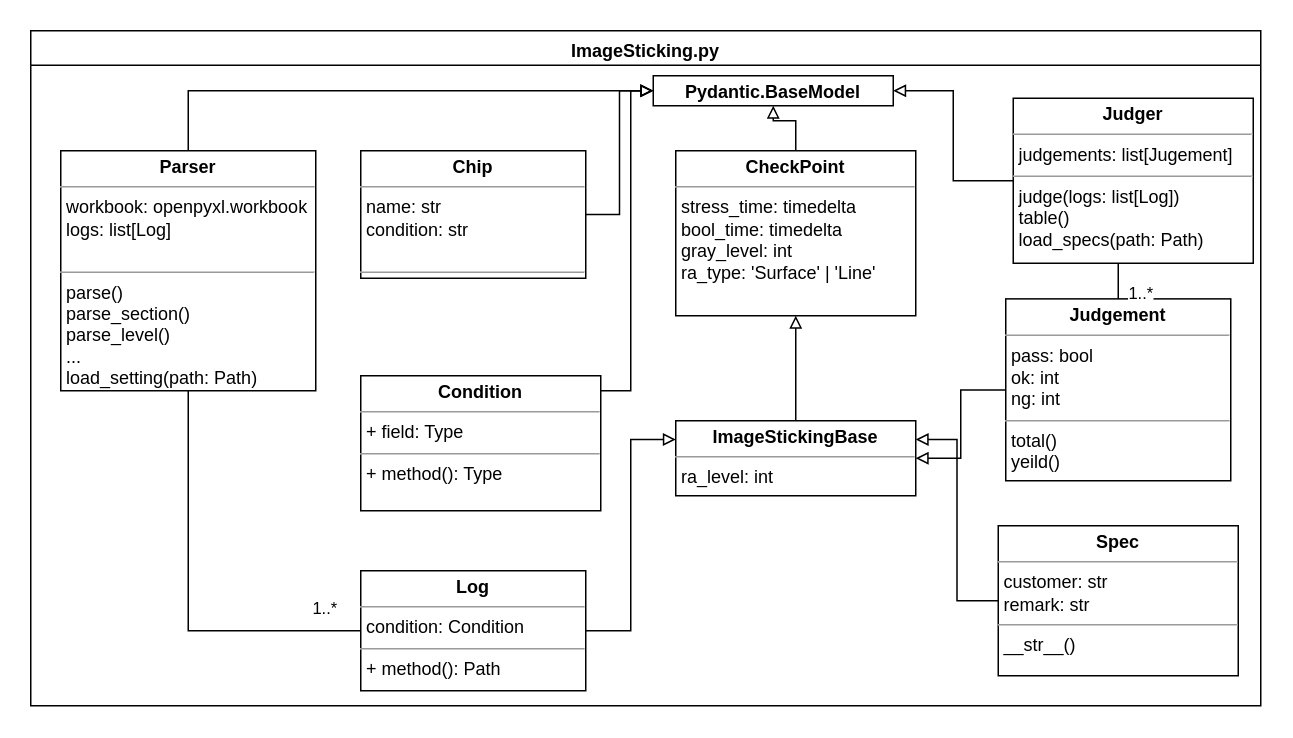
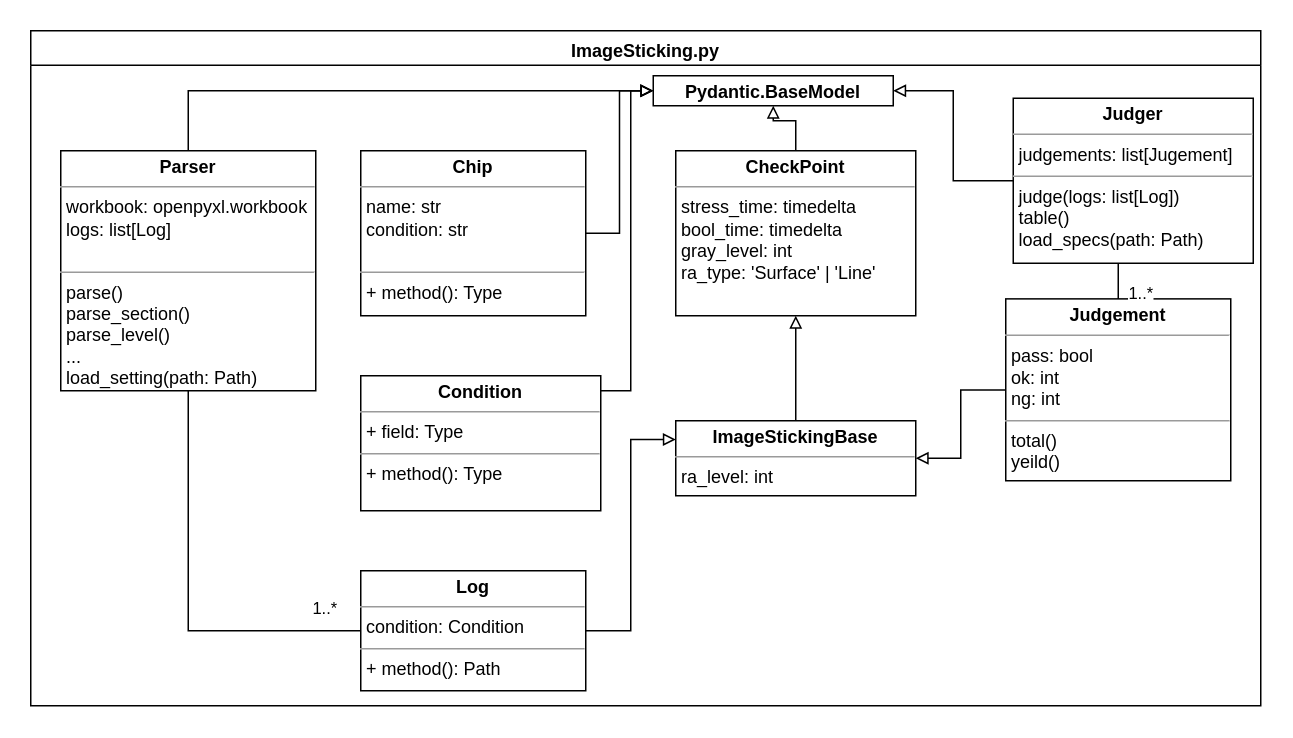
- <mxCell id="12" value="&lt;p style=&quot;margin:0px;margin-top:4px;text-align:center;&quot;&gt;&lt;b&gt;Chip&lt;/b&gt;&lt;/p&gt;&lt;hr size=&quot;1&quot;&gt;&lt;p style=&quot;margin:0px;margin-left:4px;&quot;&gt;name: str&lt;/p&gt;&lt;p style=&quot;margin:0px;margin-left:4px;&quot;&gt;condition: str&lt;/p&gt;&lt;p style=&quot;margin:0px;margin-left:4px;&quot;&gt;&lt;br&gt;&lt;/p&gt;&lt;hr size=&quot;1&quot;&gt;&lt;p style=&quot;margin:0px;margin-left:4px;&quot;&gt;+ method(): Type&lt;/p&gt;" style="verticalAlign=top;align=left;overflow=fill;fontSize=12;fontFamily=Helvetica;html=1;labelBackgroundColor=none;fontColor=default;" vertex="1" parent="1"><mxGeometry x="240" y="100" width="150" height="85" as="geometry" /></mxCell>
+ <mxCell id="12" value="&lt;p style=&quot;margin:0px;margin-top:4px;text-align:center;&quot;&gt;&lt;b&gt;Chip&lt;/b&gt;&lt;/p&gt;&lt;hr size=&quot;1&quot;&gt;&lt;p style=&quot;margin:0px;margin-left:4px;&quot;&gt;name: str&lt;/p&gt;&lt;p style=&quot;margin:0px;margin-left:4px;&quot;&gt;condition: str&lt;/p&gt;&lt;p style=&quot;margin:0px;margin-left:4px;&quot;&gt;&lt;br&gt;&lt;/p&gt;&lt;hr size=&quot;1&quot;&gt;&lt;p style=&quot;margin:0px;margin-left:4px;&quot;&gt;+ method(): Type&lt;/p&gt;" style="verticalAlign=top;align=left;overflow=fill;fontSize=12;fontFamily=Helvetica;html=1;labelBackgroundColor=none;fontColor=default;" vertex="1" parent="1"><mxGeometry x="240" y="100" width="150" height="110" as="geometry" /></mxCell>
- <mxCell id="7" style="edgeStyle=orthogonalEdgeStyle;rounded=0;orthogonalLoop=1;jettySize=auto;html=1;entryX=1;entryY=0.25;entryDx=0;entryDy=0;fontColor=default;endArrow=block;endFill=0;" edge="1" parent="1" source="8" target="3"><mxGeometry relative="1" as="geometry" /></mxCell>
- <mxCell id="8" value="&lt;p style=&quot;margin:0px;margin-top:4px;text-align:center;&quot;&gt;&lt;b&gt;Spec&lt;/b&gt;&lt;/p&gt;&lt;hr size=&quot;1&quot;&gt;&lt;p style=&quot;margin:0px;margin-left:4px;&quot;&gt;customer: str&lt;/p&gt;&lt;p style=&quot;margin:0px;margin-left:4px;&quot;&gt;remark: str&lt;/p&gt;&lt;hr size=&quot;1&quot;&gt;&lt;p style=&quot;margin:0px;margin-left:4px;&quot;&gt;__str__()&lt;/p&gt;" style="verticalAlign=top;align=left;overflow=fill;fontSize=12;fontFamily=Helvetica;html=1;labelBackgroundColor=none;fontColor=default;" vertex="1" parent="1"><mxGeometry x="665" y="350" width="160" height="100" as="geometry" /></mxCell>
